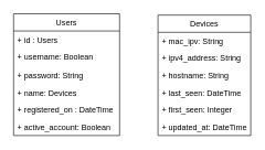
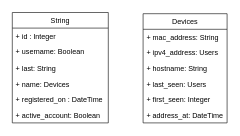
- <mxCell id="2" value="Users" style="swimlane;fontStyle=0;childLayout=stackLayout;horizontal=1;startSize=26;fillColor=none;horizontalStack=0;resizeParent=1;resizeParentMax=0;resizeLast=0;collapsible=1;marginBottom=0;" vertex="1" parent="1"><mxGeometry x="20" y="20" width="160" height="184" as="geometry" /></mxCell>
+ <mxCell id="2" value="String" style="swimlane;fontStyle=0;childLayout=stackLayout;horizontal=1;startSize=26;fillColor=none;horizontalStack=0;resizeParent=1;resizeParentMax=0;resizeLast=0;collapsible=1;marginBottom=0;" vertex="1" parent="1"><mxGeometry x="20" y="20" width="160" height="184" as="geometry" /></mxCell>
- <mxCell id="3" value="+ id : Users" style="text;strokeColor=none;fillColor=none;align=left;verticalAlign=top;spacingLeft=4;spacingRight=4;overflow=hidden;rotatable=0;points=[[0,0.5],[1,0.5]];portConstraint=eastwest;" vertex="1" parent="2"><mxGeometry y="26" width="160" height="26" as="geometry" /></mxCell>
+ <mxCell id="3" value="+ id : Integer" style="text;strokeColor=none;fillColor=none;align=left;verticalAlign=top;spacingLeft=4;spacingRight=4;overflow=hidden;rotatable=0;points=[[0,0.5],[1,0.5]];portConstraint=eastwest;" vertex="1" parent="2"><mxGeometry y="26" width="160" height="26" as="geometry" /></mxCell>
- <mxCell id="10" value="+ mac_ipv: String" style="text;strokeColor=none;fillColor=none;align=left;verticalAlign=top;spacingLeft=4;spacingRight=4;overflow=hidden;rotatable=0;points=[[0,0.5],[1,0.5]];portConstraint=eastwest;" vertex="1" parent="9"><mxGeometry y="26" width="140" height="26" as="geometry" /></mxCell>
+ <mxCell id="10" value="+ mac_address: String" style="text;strokeColor=none;fillColor=none;align=left;verticalAlign=top;spacingLeft=4;spacingRight=4;overflow=hidden;rotatable=0;points=[[0,0.5],[1,0.5]];portConstraint=eastwest;" vertex="1" parent="9"><mxGeometry y="26" width="140" height="26" as="geometry" /></mxCell>
- <mxCell id="11" value="+ ipv4_address: String" style="text;strokeColor=none;fillColor=none;align=left;verticalAlign=top;spacingLeft=4;spacingRight=4;overflow=hidden;rotatable=0;points=[[0,0.5],[1,0.5]];portConstraint=eastwest;" vertex="1" parent="9"><mxGeometry y="52" width="140" height="26" as="geometry" /></mxCell>
+ <mxCell id="11" value="+ ipv4_address: Users" style="text;strokeColor=none;fillColor=none;align=left;verticalAlign=top;spacingLeft=4;spacingRight=4;overflow=hidden;rotatable=0;points=[[0,0.5],[1,0.5]];portConstraint=eastwest;" vertex="1" parent="9"><mxGeometry y="52" width="140" height="26" as="geometry" /></mxCell>
- <mxCell id="5" value="+ password: String" style="text;strokeColor=none;fillColor=none;align=left;verticalAlign=top;spacingLeft=4;spacingRight=4;overflow=hidden;rotatable=0;points=[[0,0.5],[1,0.5]];portConstraint=eastwest;" vertex="1" parent="2"><mxGeometry y="80" width="160" height="26" as="geometry" /></mxCell>
+ <mxCell id="5" value="+ last: String" style="text;strokeColor=none;fillColor=none;align=left;verticalAlign=top;spacingLeft=4;spacingRight=4;overflow=hidden;rotatable=0;points=[[0,0.5],[1,0.5]];portConstraint=eastwest;" vertex="1" parent="2"><mxGeometry y="80" width="160" height="26" as="geometry" /></mxCell>
- <mxCell id="13" value="+ last_seen: DateTime" style="text;strokeColor=none;fillColor=none;align=left;verticalAlign=top;spacingLeft=4;spacingRight=4;overflow=hidden;rotatable=0;points=[[0,0.5],[1,0.5]];portConstraint=eastwest;" vertex="1" parent="9"><mxGeometry y="104" width="140" height="26" as="geometry" /></mxCell>
+ <mxCell id="13" value="+ last_seen: Users" style="text;strokeColor=none;fillColor=none;align=left;verticalAlign=top;spacingLeft=4;spacingRight=4;overflow=hidden;rotatable=0;points=[[0,0.5],[1,0.5]];portConstraint=eastwest;" vertex="1" parent="9"><mxGeometry y="104" width="140" height="26" as="geometry" /></mxCell>
- <mxCell id="15" value="+ updated_at: DateTime" style="text;strokeColor=none;fillColor=none;align=left;verticalAlign=top;spacingLeft=4;spacingRight=4;overflow=hidden;rotatable=0;points=[[0,0.5],[1,0.5]];portConstraint=eastwest;" vertex="1" parent="9"><mxGeometry y="156" width="140" height="26" as="geometry" /></mxCell>
+ <mxCell id="15" value="+ address_at: DateTime" style="text;strokeColor=none;fillColor=none;align=left;verticalAlign=top;spacingLeft=4;spacingRight=4;overflow=hidden;rotatable=0;points=[[0,0.5],[1,0.5]];portConstraint=eastwest;" vertex="1" parent="9"><mxGeometry y="156" width="140" height="26" as="geometry" /></mxCell>
